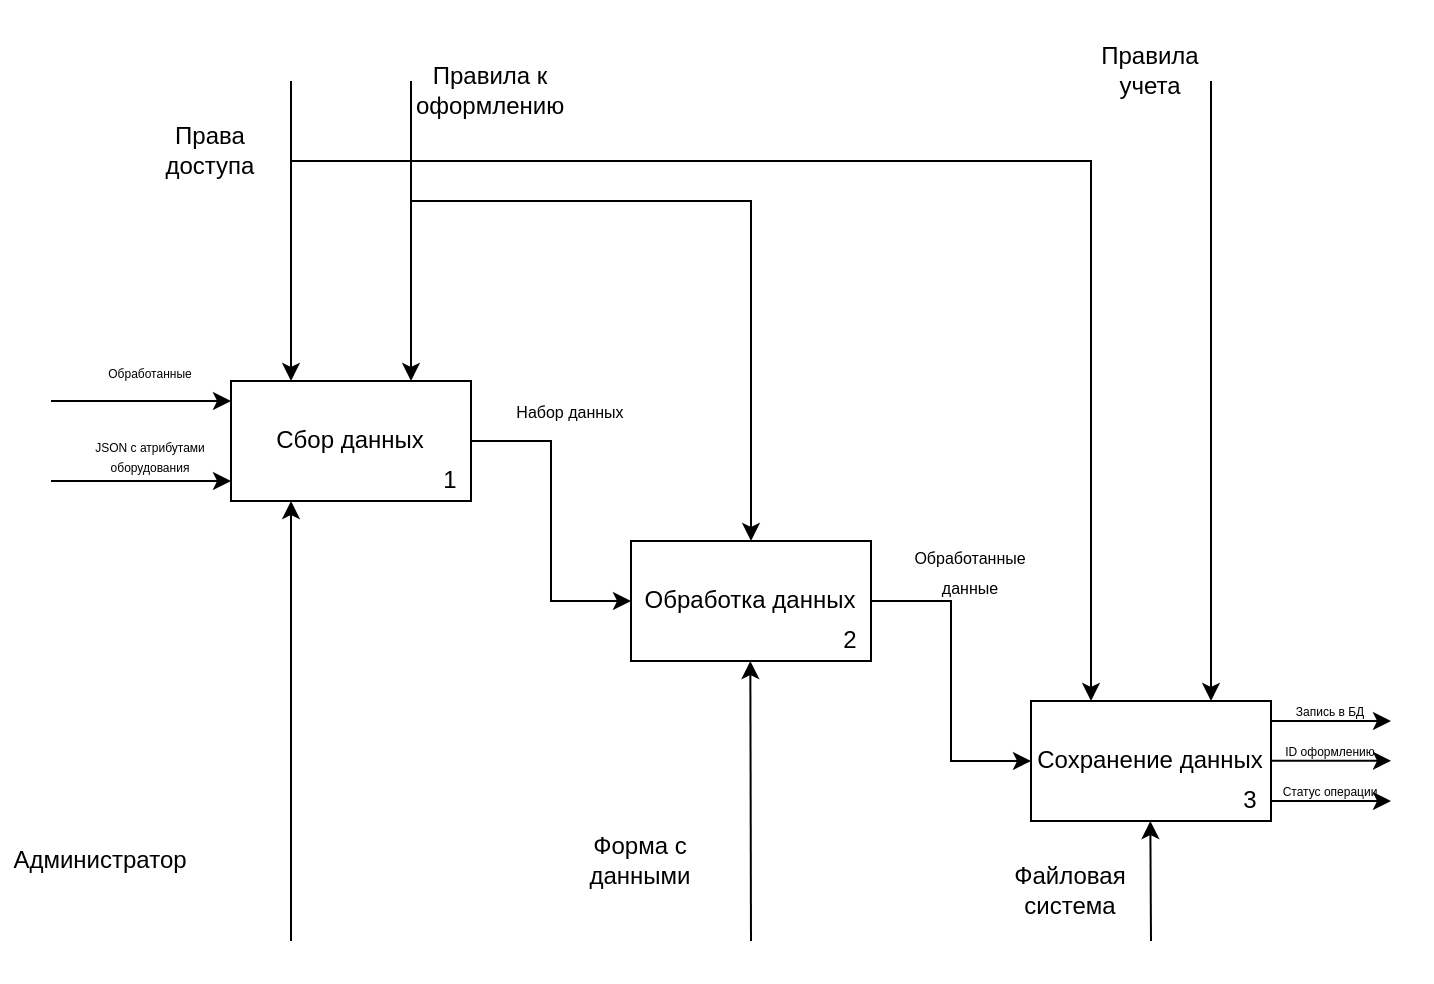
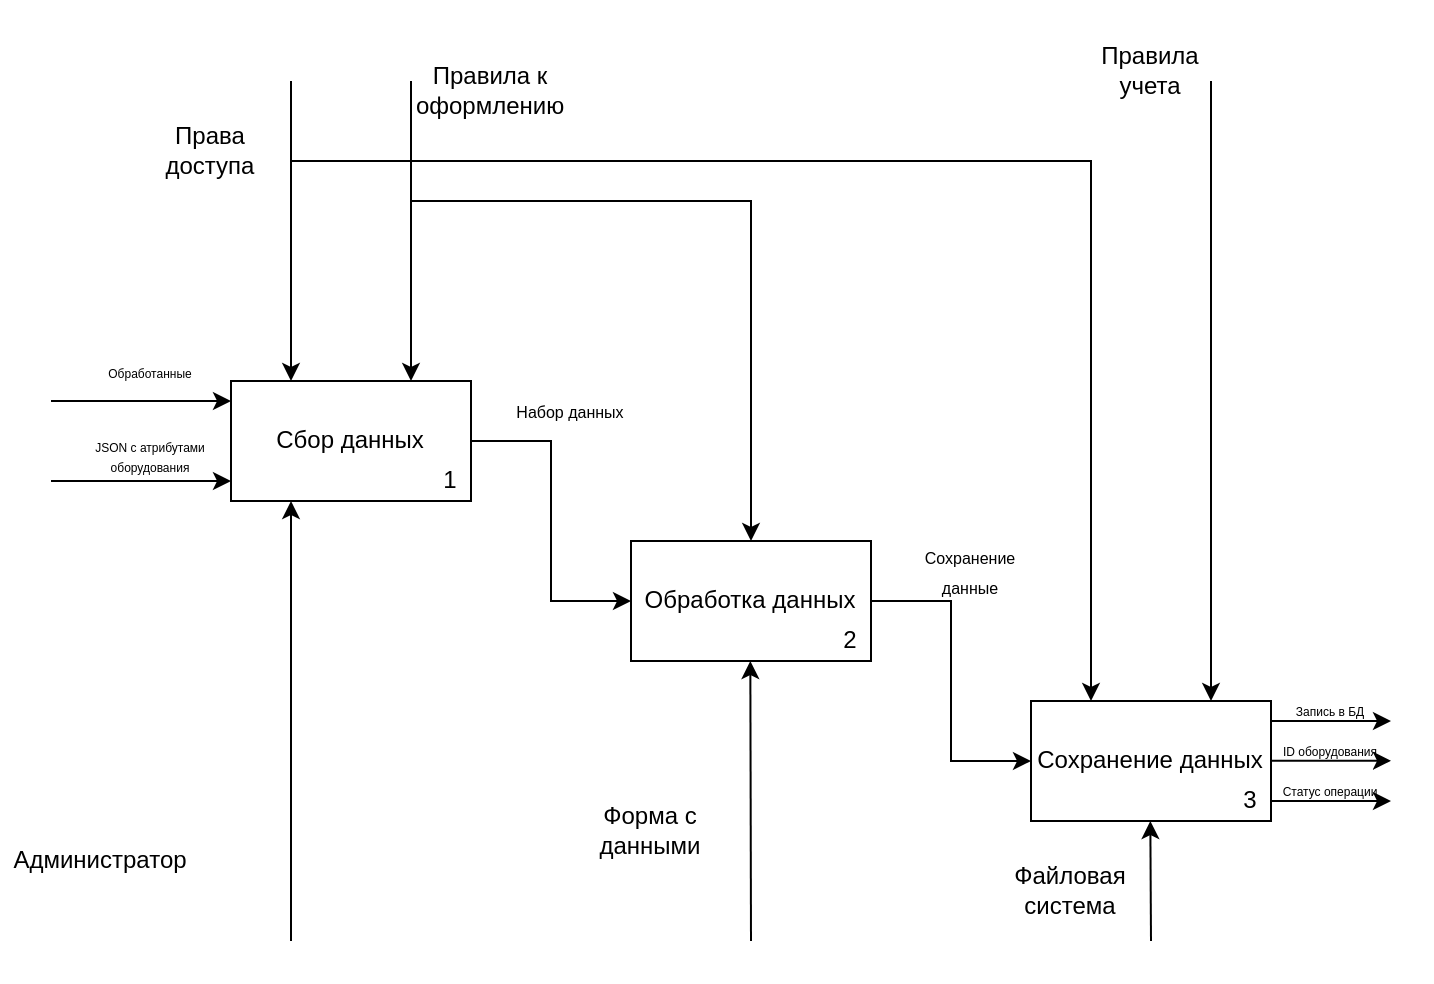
- <mxCell id="31" value="&lt;font style=&quot;font-size: 8px;&quot;&gt;Обработанные данные&lt;/font&gt;" style="text;html=1;align=center;verticalAlign=middle;whiteSpace=wrap;rounded=0;" vertex="1" parent="1"><mxGeometry x="455" y="280" width="60" height="10" as="geometry" /></mxCell>
+ <mxCell id="31" value="&lt;font style=&quot;font-size: 8px;&quot;&gt;Сохранение данные&lt;/font&gt;" style="text;html=1;align=center;verticalAlign=middle;whiteSpace=wrap;rounded=0;" vertex="1" parent="1"><mxGeometry x="455" y="280" width="60" height="10" as="geometry" /></mxCell>
- <mxCell id="13" value="&lt;h6&gt;&lt;span style=&quot;font-size: 6px; font-weight: 400;&quot;&gt;ID оформлению&lt;/span&gt;&lt;/h6&gt;" style="text;html=1;align=center;verticalAlign=middle;whiteSpace=wrap;rounded=0;" vertex="1" parent="1"><mxGeometry x="635" y="370" width="60" height="10" as="geometry" /></mxCell>
+ <mxCell id="13" value="&lt;h6&gt;&lt;span style=&quot;font-size: 6px; font-weight: 400;&quot;&gt;ID оборудования&lt;/span&gt;&lt;/h6&gt;" style="text;html=1;align=center;verticalAlign=middle;whiteSpace=wrap;rounded=0;" vertex="1" parent="1"><mxGeometry x="635" y="370" width="60" height="10" as="geometry" /></mxCell>
- <mxCell id="29" value="Форма с данными" style="text;html=1;align=center;verticalAlign=middle;whiteSpace=wrap;rounded=0;" vertex="1" parent="1"><mxGeometry x="290" y="415" width="60" height="30" as="geometry" /></mxCell>
+ <mxCell id="29" value="Форма с данными" style="text;html=1;align=center;verticalAlign=middle;whiteSpace=wrap;rounded=0;" vertex="1" parent="1"><mxGeometry x="295" y="400" width="60" height="30" as="geometry" /></mxCell>
